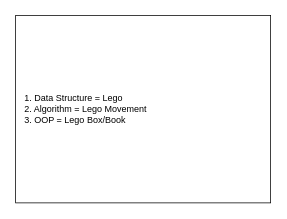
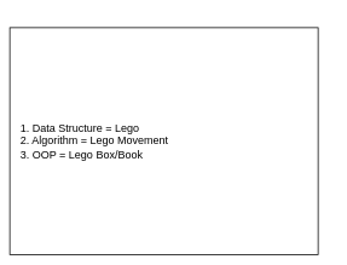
- <mxCell id="2" value="1. Data Structure = Lego&lt;br&gt;2. Algorithm = Lego Movement&lt;br&gt;3. OOP = Lego Box/Book" style="rounded=0;whiteSpace=wrap;html=1;align=left;spacingLeft=10;" vertex="1" parent="1"><mxGeometry x="20" y="20" width="340" height="250" as="geometry" /></mxCell>
+ <mxCell id="2" value="1. Data Structure = Lego&lt;br&gt;2. Algorithm = Lego Movement&lt;br&gt;3. OOP = Lego Box/Book" style="rounded=0;whiteSpace=wrap;html=1;align=left;spacingLeft=10;" vertex="1" parent="1"><mxGeometry x="10" y="30" width="340" height="250" as="geometry" /></mxCell>
